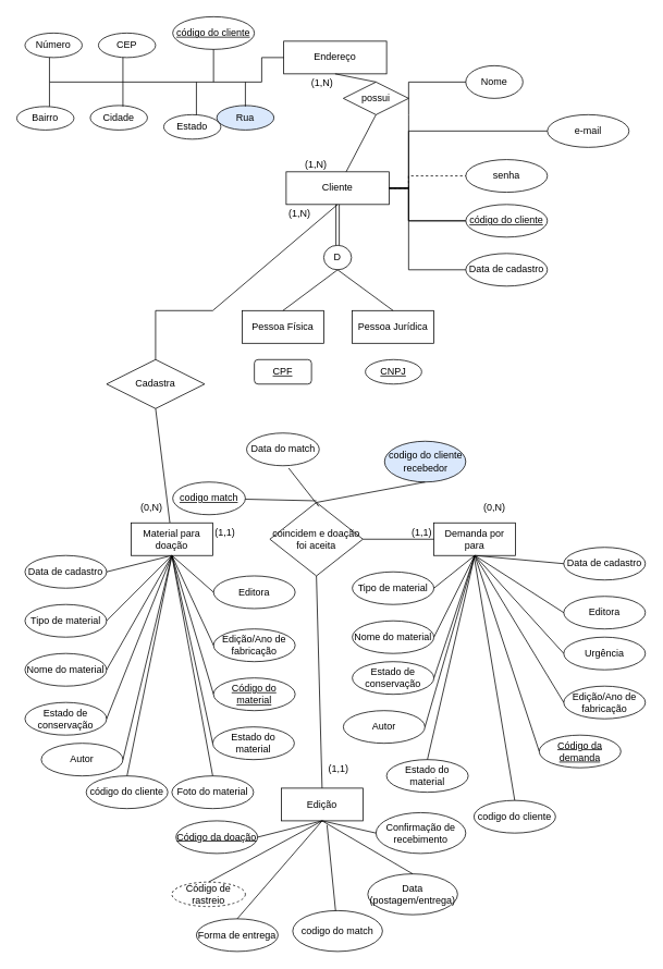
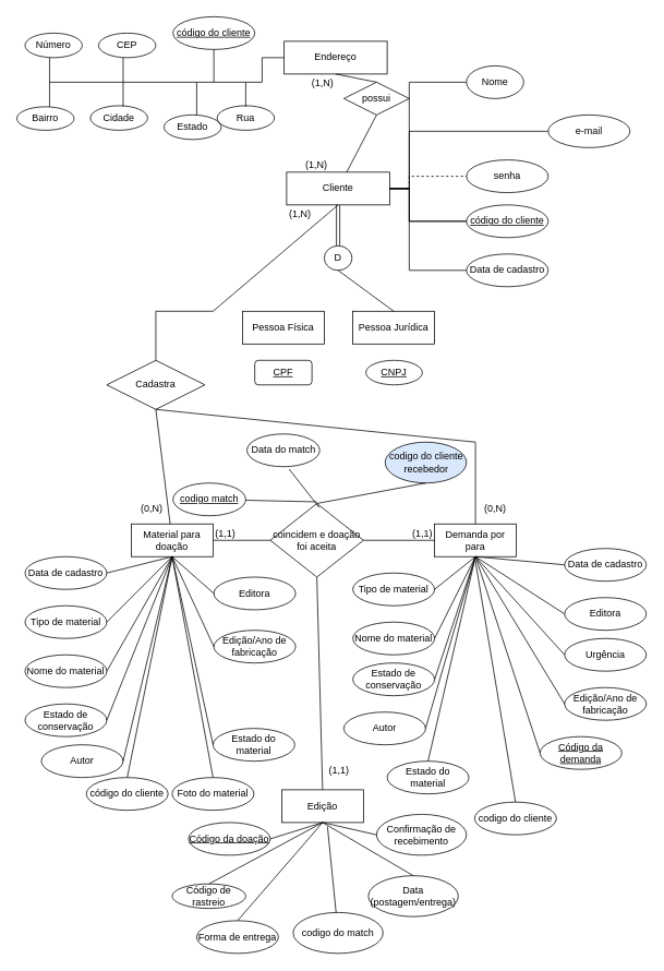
- <mxCell id="10" value="Rua" style="ellipse;whiteSpace=wrap;html=1;align=center;fillColor=#dae8fc;" parent="1" vertex="1"><mxGeometry x="265" y="128.75" width="70" height="30" as="geometry" /></mxCell>
+ <mxCell id="10" value="Rua" style="ellipse;whiteSpace=wrap;html=1;align=center;" parent="1" vertex="1"><mxGeometry x="265" y="128.75" width="70" height="30" as="geometry" /></mxCell>
- <mxCell id="19" value="" style="endArrow=none;html=1;rounded=0;exitX=0.5;exitY=1;exitDx=0;exitDy=0;entryX=0.5;entryY=0;entryDx=0;entryDy=0;" parent="1" source="9" target="17" edge="1"><mxGeometry relative="1" as="geometry"><mxPoint x="300" y="480" as="sourcePoint" /><mxPoint x="460" y="480" as="targetPoint" /></mxGeometry></mxCell>
+ <mxCell id="30" value="" style="endArrow=none;html=1;rounded=0;exitX=0.5;exitY=1;exitDx=0;exitDy=0;entryX=0.5;entryY=0;entryDx=0;entryDy=0;" parent="1" source="23" target="29" edge="1"><mxGeometry relative="1" as="geometry"><mxPoint x="190" y="620" as="sourcePoint" /><mxPoint x="350" y="620" as="targetPoint" /><Array as="points"><mxPoint x="581" y="540" /></Array></mxGeometry></mxCell>
+ <mxCell id="70" value="" style="endArrow=none;html=1;rounded=0;exitX=1;exitY=0.5;exitDx=0;exitDy=0;entryX=0;entryY=0.5;entryDx=0;entryDy=0;" parent="1" source="28" target="68" edge="1"><mxGeometry relative="1" as="geometry"><mxPoint x="330" y="800" as="sourcePoint" /><mxPoint x="490" y="800" as="targetPoint" /></mxGeometry></mxCell>
- <mxCell id="51" value="" style="endArrow=none;html=1;rounded=0;exitX=0.5;exitY=1;exitDx=0;exitDy=0;entryX=0;entryY=0.5;entryDx=0;entryDy=0;" parent="1" source="28" target="60" edge="1"><mxGeometry relative="1" as="geometry"><mxPoint x="70" y="810" as="sourcePoint" /><mxPoint x="270" y="870" as="targetPoint" /></mxGeometry></mxCell>
- <mxCell id="60" value="Código do material" style="ellipse;whiteSpace=wrap;html=1;align=center;fontStyle=4;" parent="1" vertex="1"><mxGeometry x="261" y="830" width="100" height="40" as="geometry" /></mxCell>
- <mxCell id="81" value="Código da doação" style="ellipse;whiteSpace=wrap;html=1;align=center;fontStyle=4;" parent="1" vertex="1"><mxGeometry x="215" y="1005" width="100" height="40" as="geometry" /></mxCell>
+ <mxCell id="81" value="Código da doação" style="ellipse;whiteSpace=wrap;html=1;align=center;fontStyle=4;" parent="1" vertex="1"><mxGeometry x="230" y="1005" width="100" height="40" as="geometry" /></mxCell>
- <mxCell id="73" value="Código de rastreio" style="ellipse;whiteSpace=wrap;html=1;align=center;dashed=1;" parent="1" vertex="1"><mxGeometry x="210" y="1080" width="90" height="30" as="geometry" /></mxCell>
+ <mxCell id="73" value="Código de rastreio" style="ellipse;whiteSpace=wrap;html=1;align=center;" parent="1" vertex="1"><mxGeometry x="210" y="1080" width="90" height="30" as="geometry" /></mxCell>
